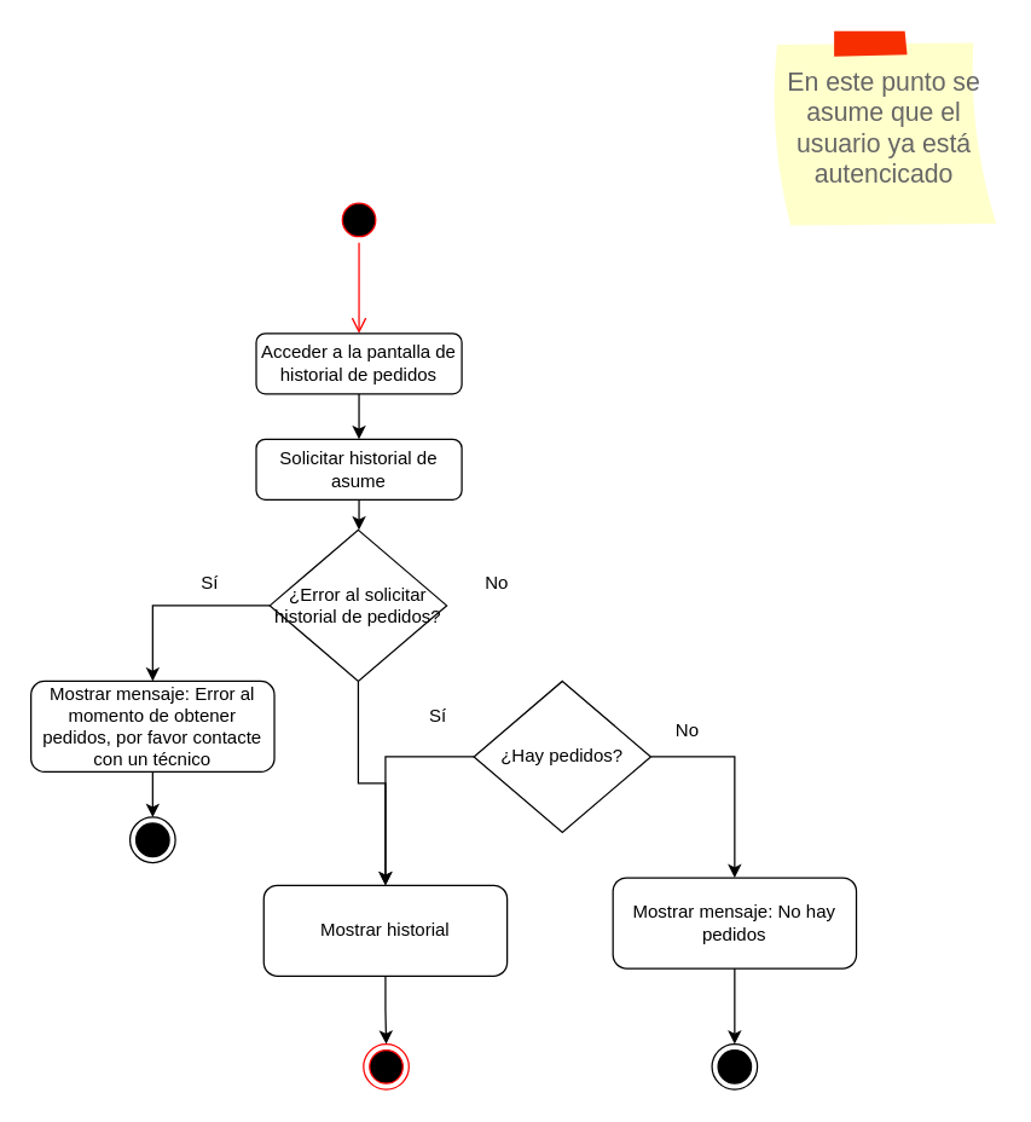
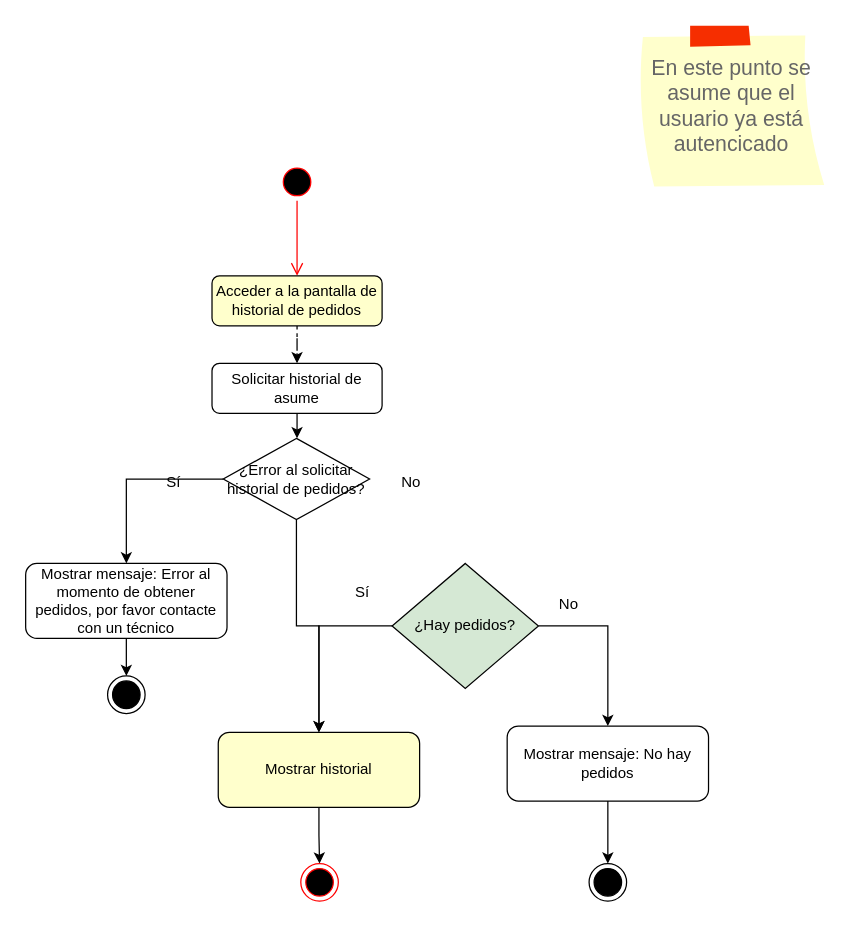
- <mxCell id="5" value="Acceder a la pantalla de historial de pedidos" style="rounded=1;whiteSpace=wrap;html=1;" parent="1" vertex="1"><mxGeometry x="169" y="220" width="136" height="40" as="geometry" /></mxCell>
+ <mxCell id="5" value="Acceder a la pantalla de historial de pedidos" style="rounded=1;whiteSpace=wrap;html=1;fillColor=#ffffcc;" parent="1" vertex="1"><mxGeometry x="169" y="220" width="136" height="40" as="geometry" /></mxCell>
- <mxCell id="4" style="edgeStyle=orthogonalEdgeStyle;rounded=0;orthogonalLoop=1;jettySize=auto;html=1;" parent="1" source="5" target="7" edge="1"><mxGeometry relative="1" as="geometry" /></mxCell>
+ <mxCell id="4" style="edgeStyle=orthogonalEdgeStyle;rounded=0;orthogonalLoop=1;jettySize=auto;html=1;dashed=1;" parent="1" source="5" target="7" edge="1"><mxGeometry relative="1" as="geometry" /></mxCell>
- <mxCell id="10" value="¿Error al solicitar historial de pedidos?" style="rhombus;whiteSpace=wrap;html=1;" parent="1" vertex="1"><mxGeometry x="178" y="350" width="117" height="100" as="geometry" /></mxCell>
+ <mxCell id="10" value="¿Error al solicitar historial de pedidos?" style="rhombus;whiteSpace=wrap;html=1;" parent="1" vertex="1"><mxGeometry x="178" y="350" width="117" height="65" as="geometry" /></mxCell>
- <mxCell id="13" value="¿Hay pedidos?" style="rhombus;whiteSpace=wrap;html=1;" parent="1" vertex="1"><mxGeometry x="313" y="450" width="117" height="100" as="geometry" /></mxCell>
+ <mxCell id="13" value="¿Hay pedidos?" style="rhombus;whiteSpace=wrap;html=1;fillColor=#d5e8d4;" parent="1" vertex="1"><mxGeometry x="313" y="450" width="117" height="100" as="geometry" /></mxCell>
- <mxCell id="22" value="Mostrar historial" style="rounded=1;whiteSpace=wrap;html=1;" parent="1" vertex="1"><mxGeometry x="174" y="585" width="161" height="60" as="geometry" /></mxCell>
+ <mxCell id="22" value="Mostrar historial" style="rounded=1;whiteSpace=wrap;html=1;fillColor=#ffffcc;" parent="1" vertex="1"><mxGeometry x="174" y="585" width="161" height="60" as="geometry" /></mxCell>
